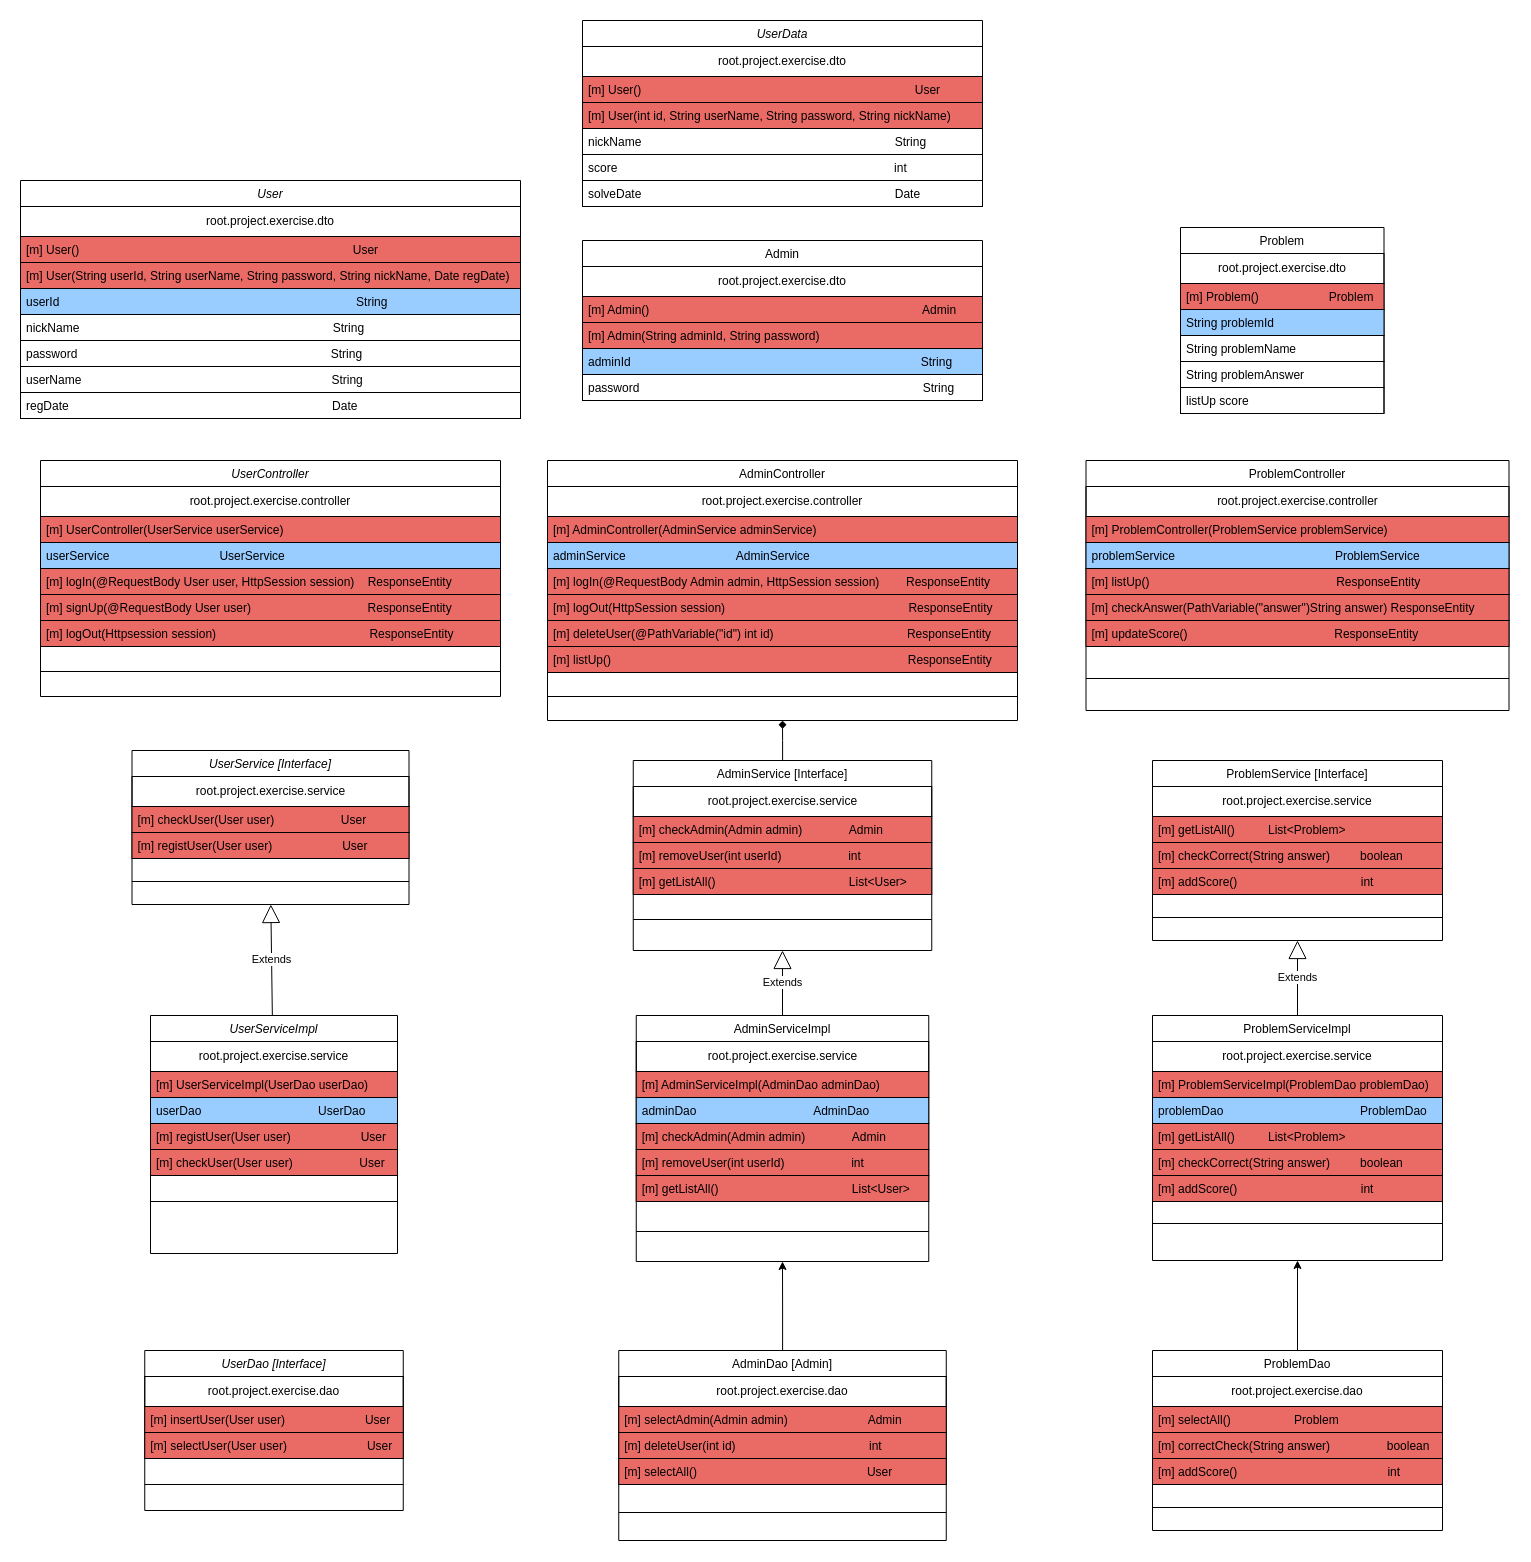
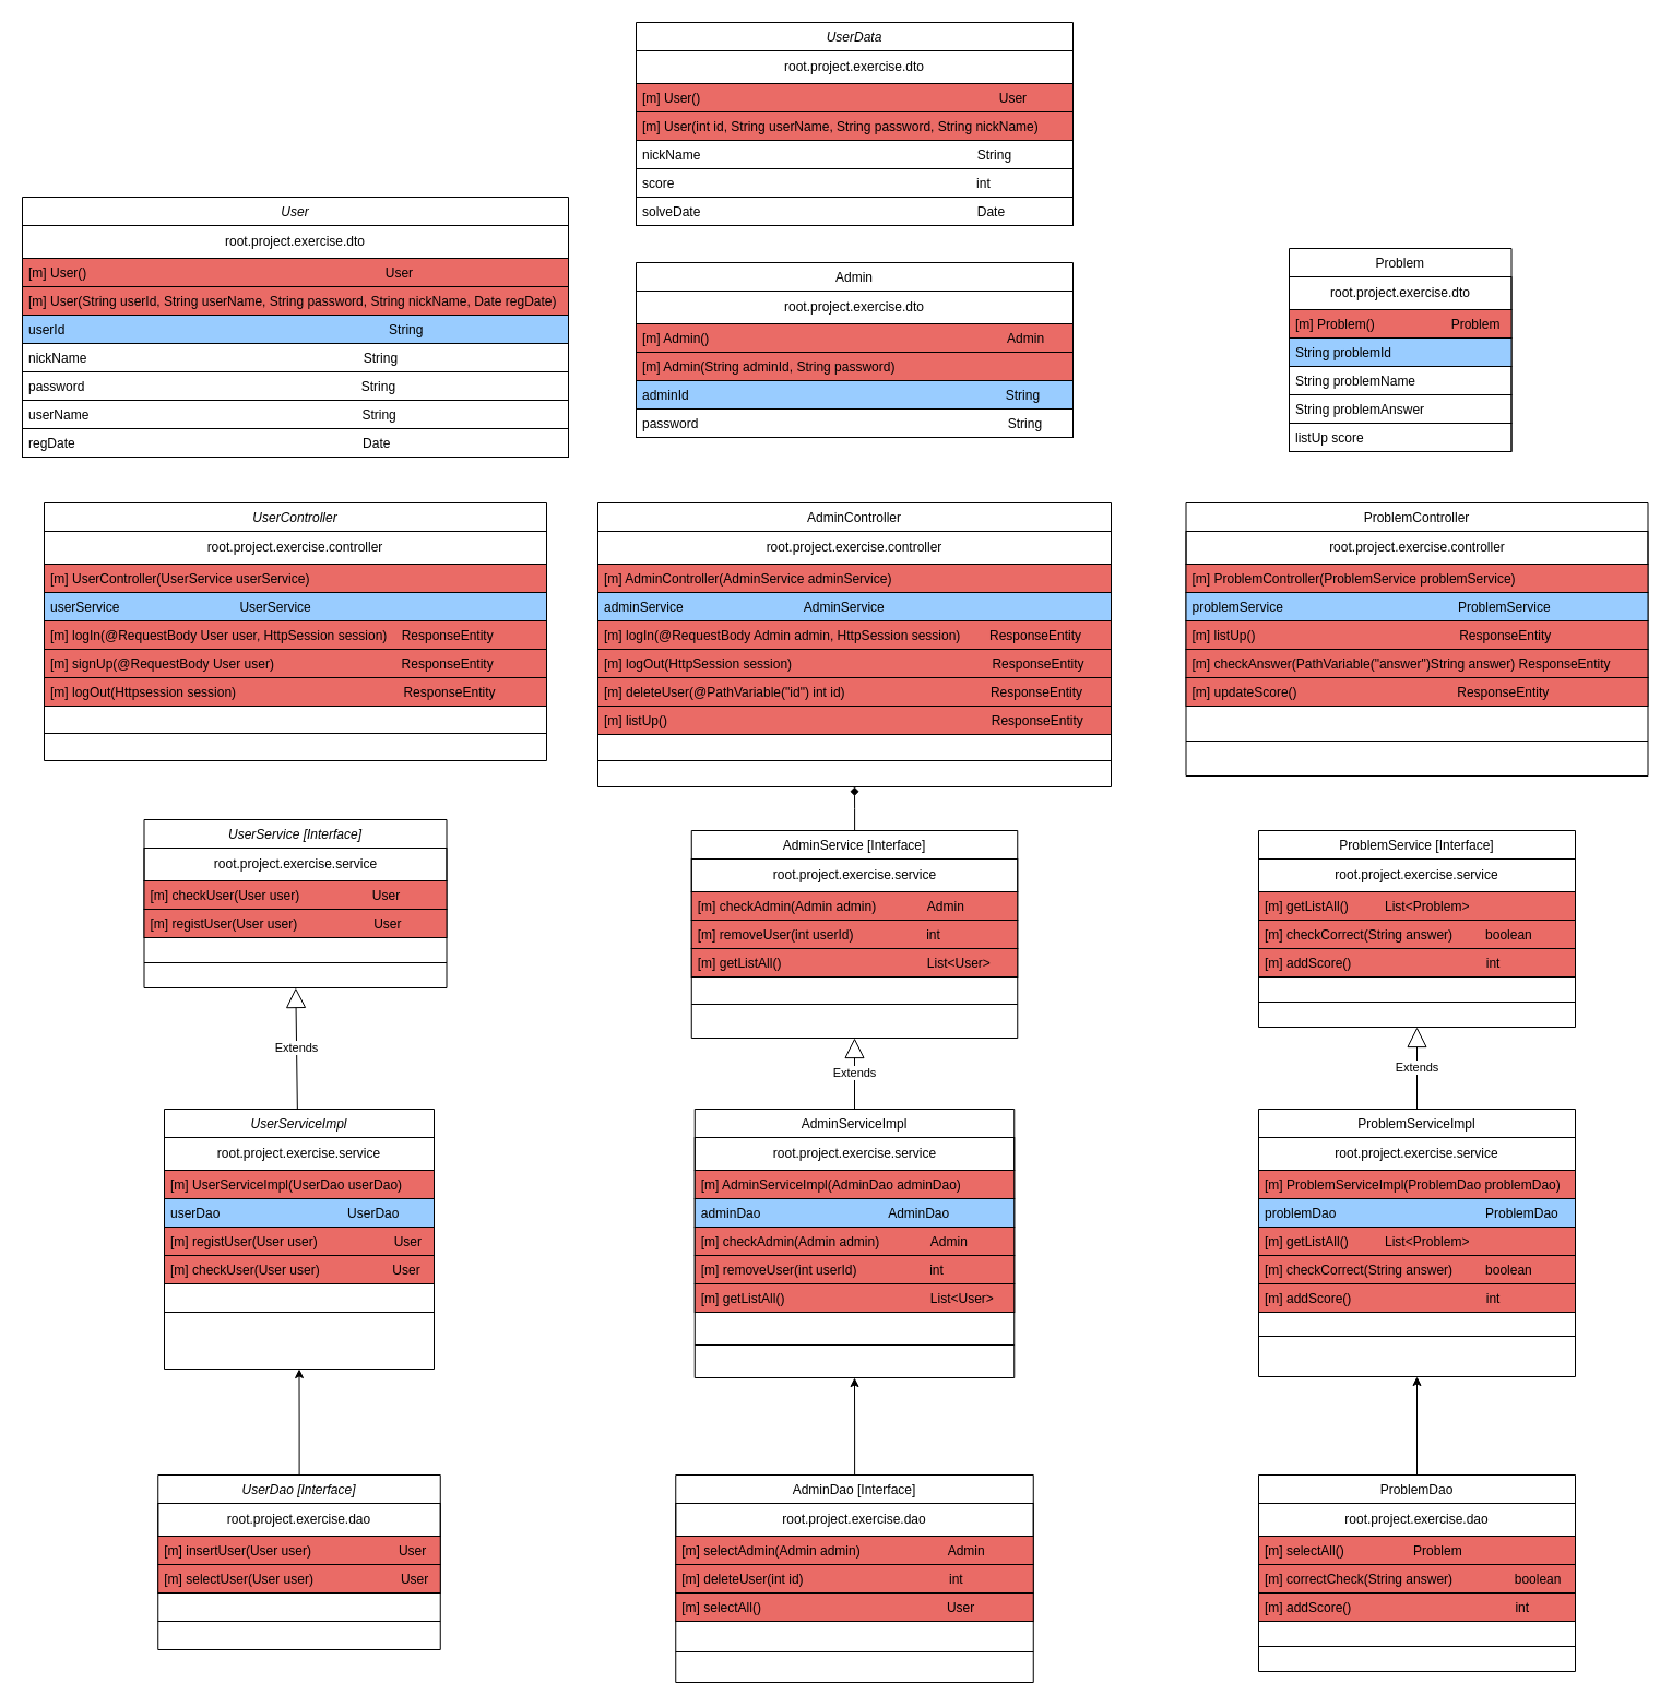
+ <mxCell id="26" style="edgeStyle=orthogonalEdgeStyle;rounded=0;orthogonalLoop=1;jettySize=auto;html=1;entryX=0.5;entryY=1;entryDx=0;entryDy=0;strokeColor=#000000;" parent="1" source="27" target="11" edge="1"><mxGeometry relative="1" as="geometry" /></mxCell>
- <mxCell id="104" value="AdminDao [Admin]" style="swimlane;fontStyle=0;align=center;verticalAlign=top;childLayout=stackLayout;horizontal=1;startSize=26;horizontalStack=0;resizeParent=1;resizeLast=0;collapsible=1;marginBottom=0;rounded=0;shadow=0;strokeWidth=1;strokeColor=#000000;" parent="1" vertex="1"><mxGeometry x="618.25" y="1350" width="327.5" height="190" as="geometry"><mxRectangle x="550" y="140" width="160" height="26" as="alternateBounds" /></mxGeometry></mxCell>
+ <mxCell id="104" value="AdminDao [Interface]" style="swimlane;fontStyle=0;align=center;verticalAlign=top;childLayout=stackLayout;horizontal=1;startSize=26;horizontalStack=0;resizeParent=1;resizeLast=0;collapsible=1;marginBottom=0;rounded=0;shadow=0;strokeWidth=1;strokeColor=#000000;" parent="1" vertex="1"><mxGeometry x="618.25" y="1350" width="327.5" height="190" as="geometry"><mxRectangle x="550" y="140" width="160" height="26" as="alternateBounds" /></mxGeometry></mxCell>
